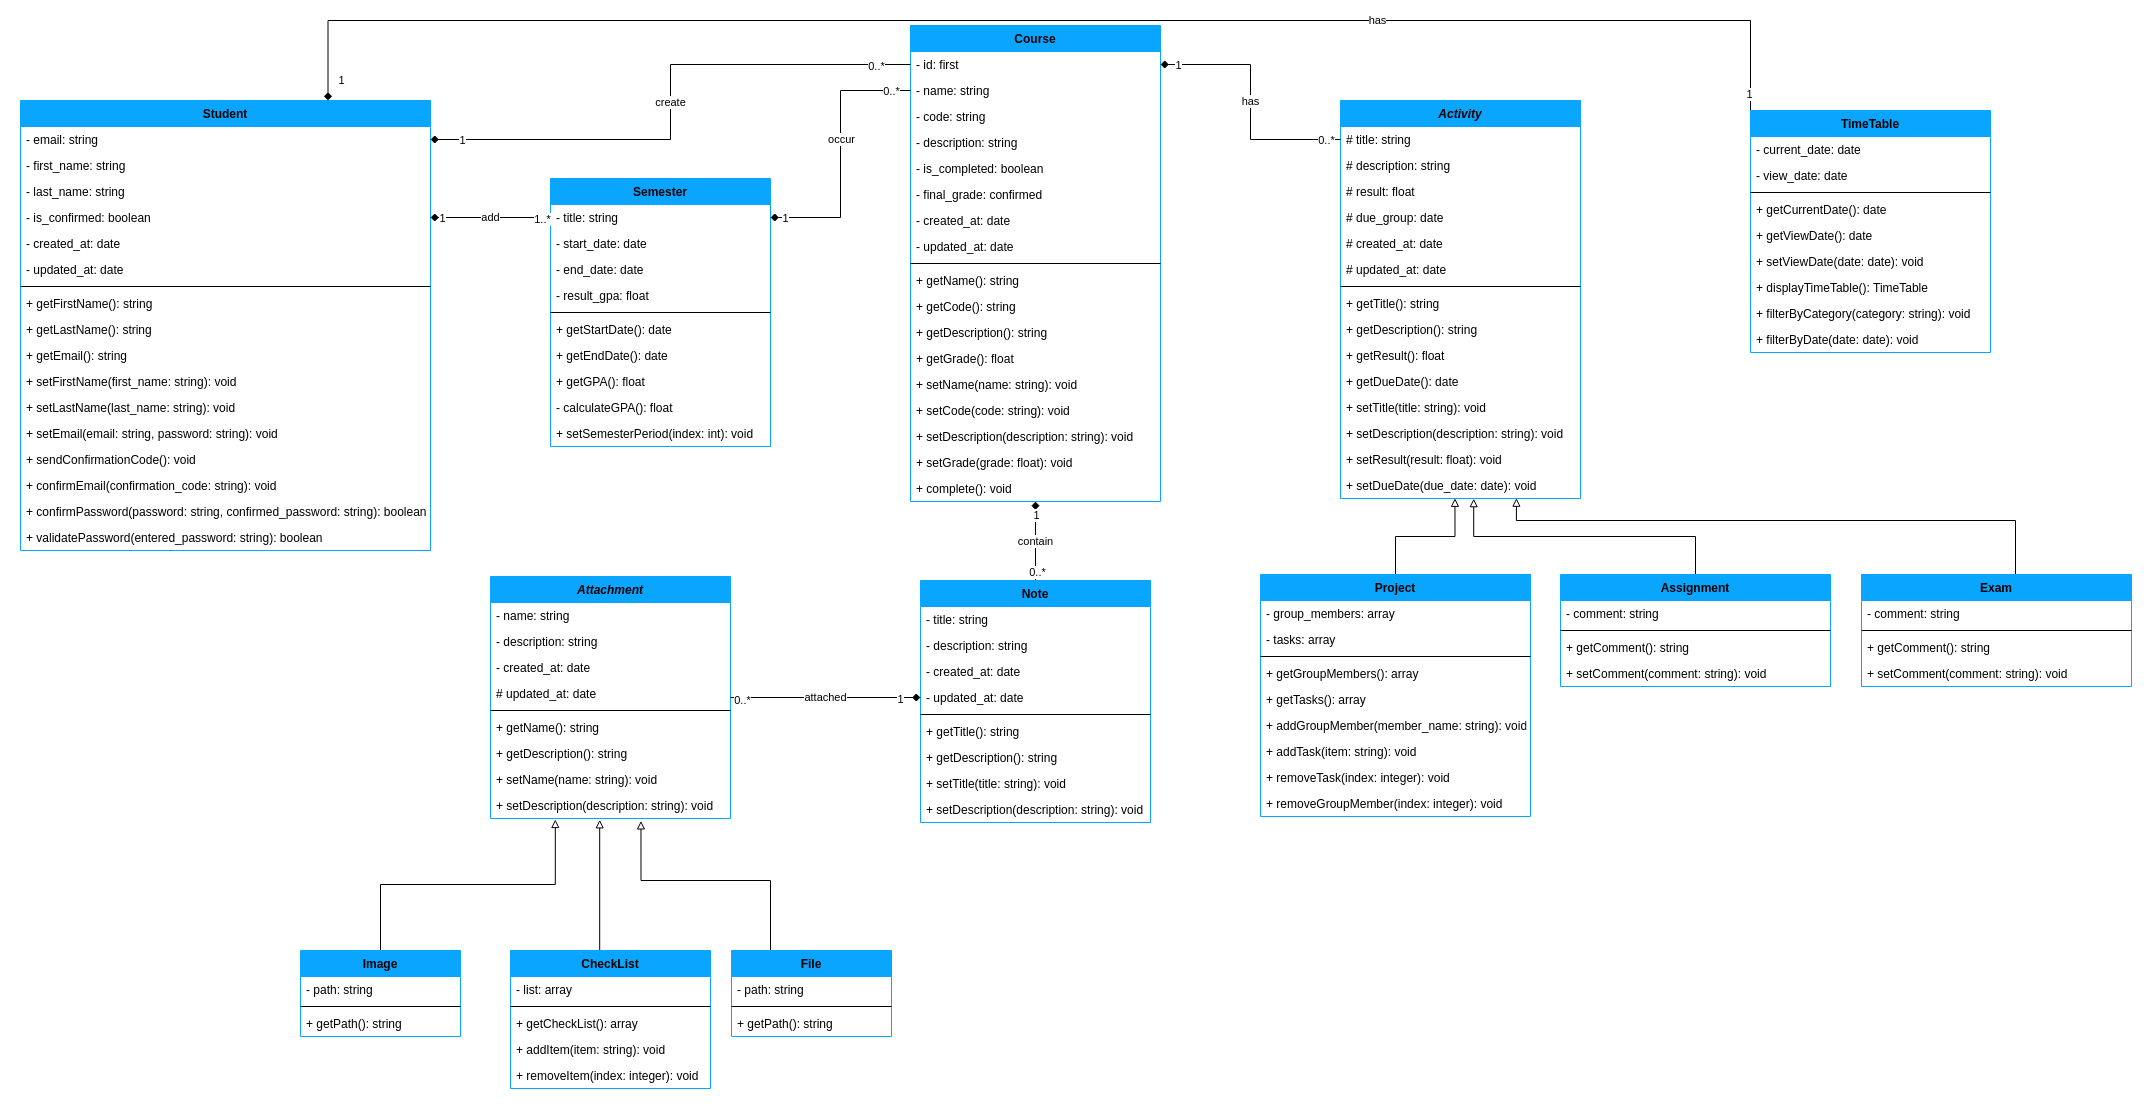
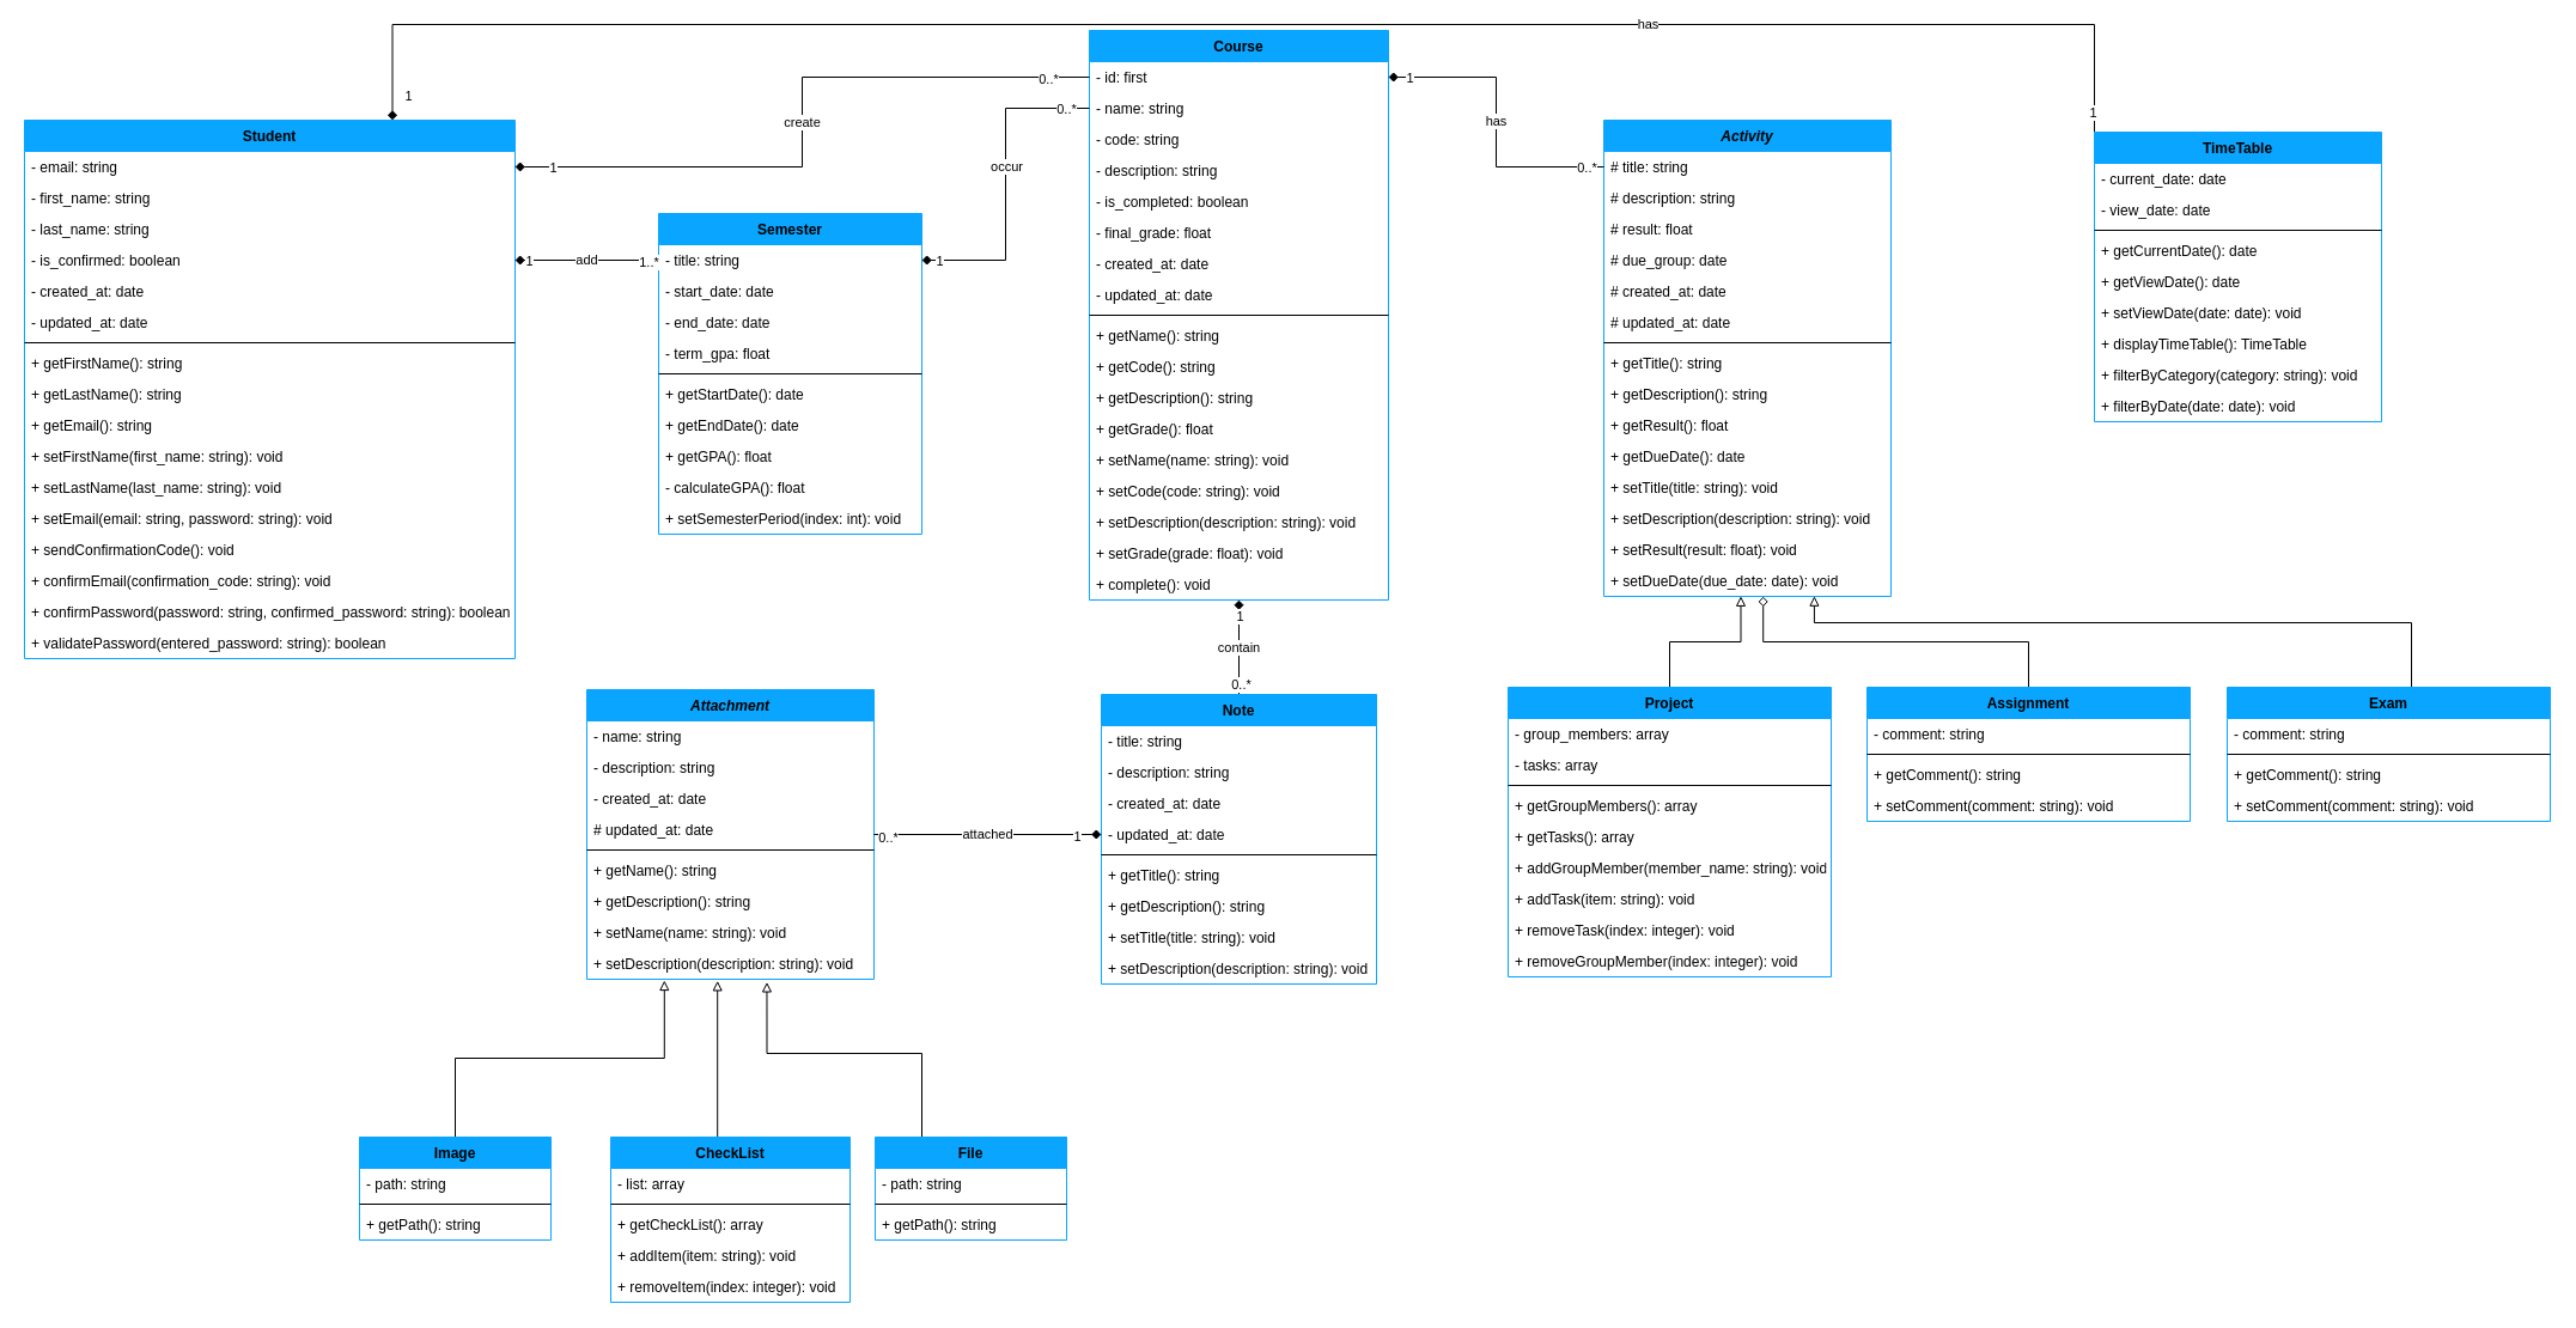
- <mxCell id="33" value="- final_grade: confirmed" style="text;strokeColor=none;fillColor=none;align=left;verticalAlign=top;spacingLeft=4;spacingRight=4;overflow=hidden;rotatable=0;points=[[0,0.5],[1,0.5]];portConstraint=eastwest;" vertex="1" parent="27"><mxGeometry y="156" width="250" height="26" as="geometry" /></mxCell>
+ <mxCell id="33" value="- final_grade: float" style="text;strokeColor=none;fillColor=none;align=left;verticalAlign=top;spacingLeft=4;spacingRight=4;overflow=hidden;rotatable=0;points=[[0,0.5],[1,0.5]];portConstraint=eastwest;" vertex="1" parent="27"><mxGeometry y="156" width="250" height="26" as="geometry" /></mxCell>
- <mxCell id="145" value="- result_gpa: float" style="text;strokeColor=none;fillColor=none;align=left;verticalAlign=top;spacingLeft=4;spacingRight=4;overflow=hidden;rotatable=0;points=[[0,0.5],[1,0.5]];portConstraint=eastwest;" vertex="1" parent="141"><mxGeometry y="104" width="220" height="26" as="geometry" /></mxCell>
+ <mxCell id="145" value="- term_gpa: float" style="text;strokeColor=none;fillColor=none;align=left;verticalAlign=top;spacingLeft=4;spacingRight=4;overflow=hidden;rotatable=0;points=[[0,0.5],[1,0.5]];portConstraint=eastwest;" vertex="1" parent="141"><mxGeometry y="104" width="220" height="26" as="geometry" /></mxCell>
- <mxCell id="119" style="edgeStyle=orthogonalEdgeStyle;rounded=0;orthogonalLoop=1;jettySize=auto;html=1;exitX=0.5;exitY=0;exitDx=0;exitDy=0;entryX=0.555;entryY=1.008;entryDx=0;entryDy=0;entryPerimeter=0;startArrow=none;startFill=0;endArrow=block;endFill=0;" edge="1" parent="1" source="120" target="104"><mxGeometry relative="1" as="geometry" /></mxCell>
+ <mxCell id="119" style="edgeStyle=orthogonalEdgeStyle;rounded=0;orthogonalLoop=1;jettySize=auto;html=1;exitX=0.5;exitY=0;exitDx=0;exitDy=0;entryX=0.555;entryY=1.008;entryDx=0;entryDy=0;entryPerimeter=0;startArrow=none;startFill=0;endArrow=diamond;endFill=0;" edge="1" parent="1" source="120" target="104"><mxGeometry relative="1" as="geometry" /></mxCell>
